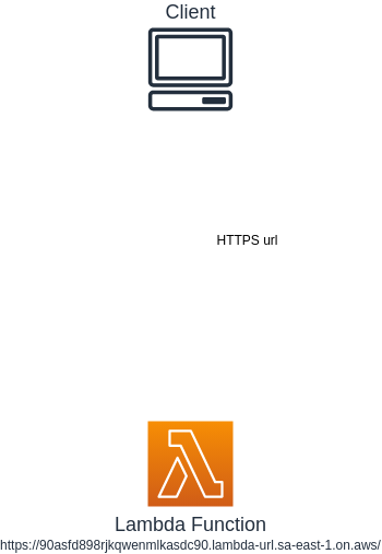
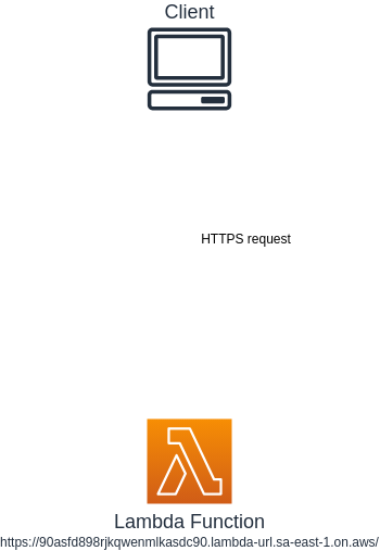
- <mxCell id="4" value="HTTPS url" style="text;html=1;align=center;verticalAlign=middle;resizable=0;points=[];autosize=1;strokeColor=none;fillColor=none;" vertex="1" parent="1"><mxGeometry x="56" y="200" width="110" height="30" as="geometry" /></mxCell>
+ <mxCell id="4" value="HTTPS request" style="text;html=1;align=center;verticalAlign=middle;resizable=0;points=[];autosize=1;strokeColor=none;fillColor=none;" vertex="1" parent="1"><mxGeometry x="56" y="200" width="110" height="30" as="geometry" /></mxCell>
